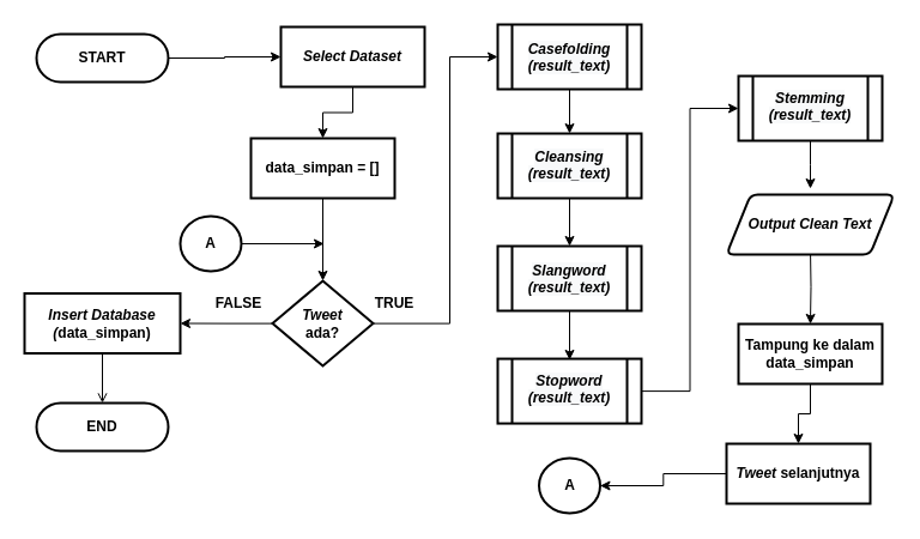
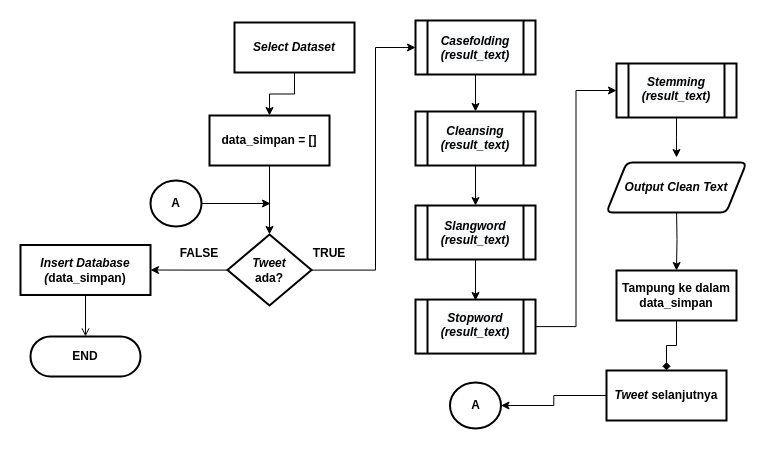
- <mxCell id="15" value="&lt;b style=&quot;font-size: 12px;&quot;&gt;START&lt;/b&gt;" style="rounded=1;whiteSpace=wrap;html=1;absoluteArcSize=1;arcSize=140;strokeWidth=2;fontSize=12;" parent="1" vertex="1"><mxGeometry x="30" y="28" width="110" height="40" as="geometry" /></mxCell>
- <mxCell id="14" style="edgeStyle=orthogonalEdgeStyle;rounded=0;orthogonalLoop=1;jettySize=auto;html=1;" parent="1" source="15" target="17" edge="1"><mxGeometry relative="1" as="geometry" /></mxCell>
- <mxCell id="27" style="edgeStyle=orthogonalEdgeStyle;rounded=0;orthogonalLoop=1;jettySize=auto;html=1;entryX=0.5;entryY=0;entryDx=0;entryDy=0;" parent="1" source="28" target="30" edge="1"><mxGeometry relative="1" as="geometry" /></mxCell>
+ <mxCell id="27" style="edgeStyle=orthogonalEdgeStyle;rounded=0;orthogonalLoop=1;jettySize=auto;html=1;entryX=0.5;entryY=0;entryDx=0;entryDy=0;endArrow=diamond;" parent="1" source="28" target="30" edge="1"><mxGeometry relative="1" as="geometry" /></mxCell>
